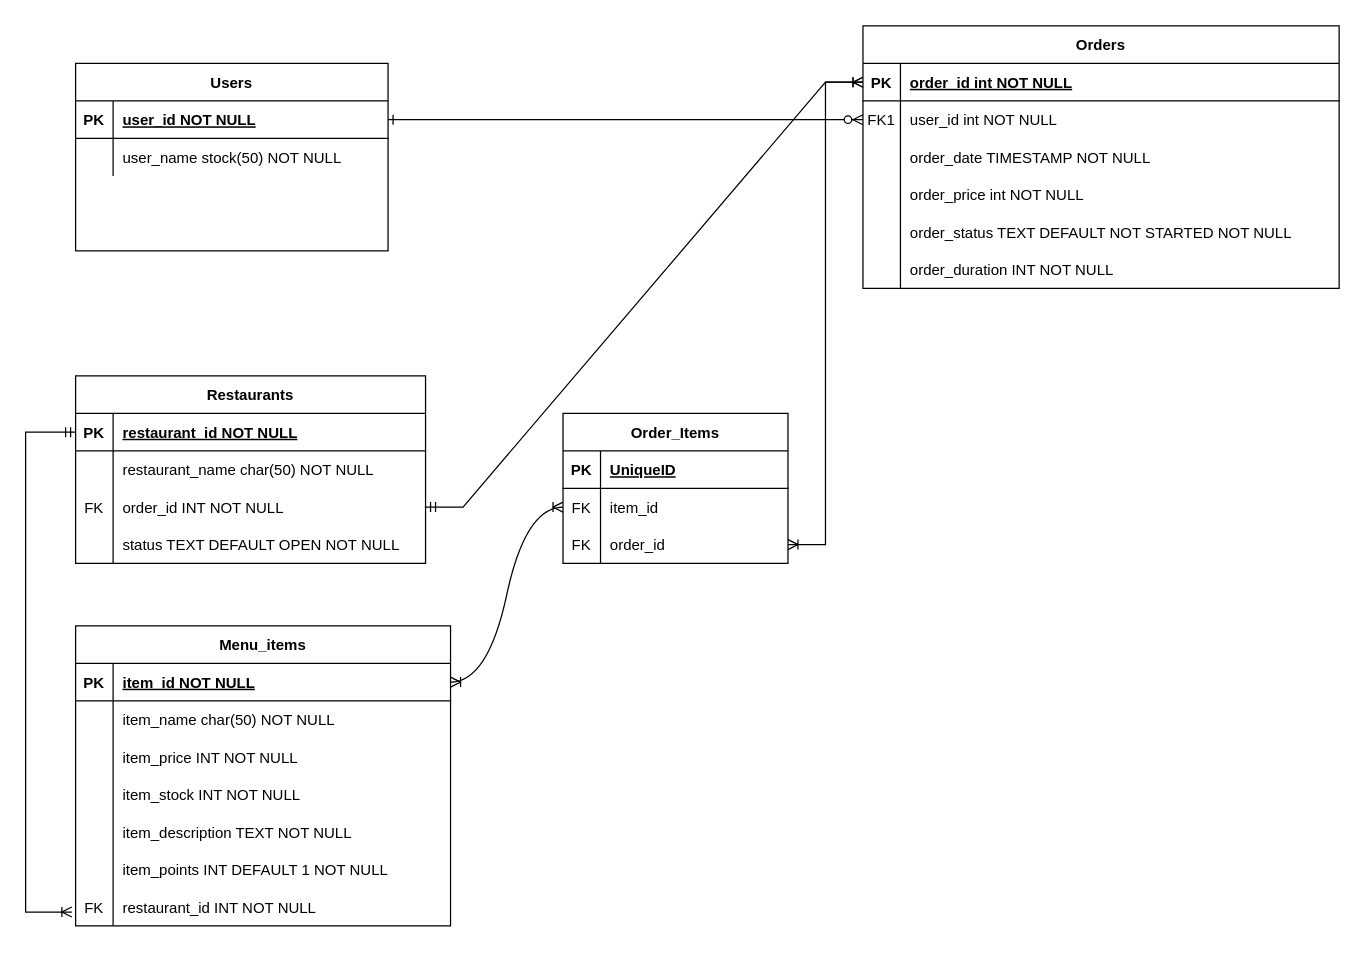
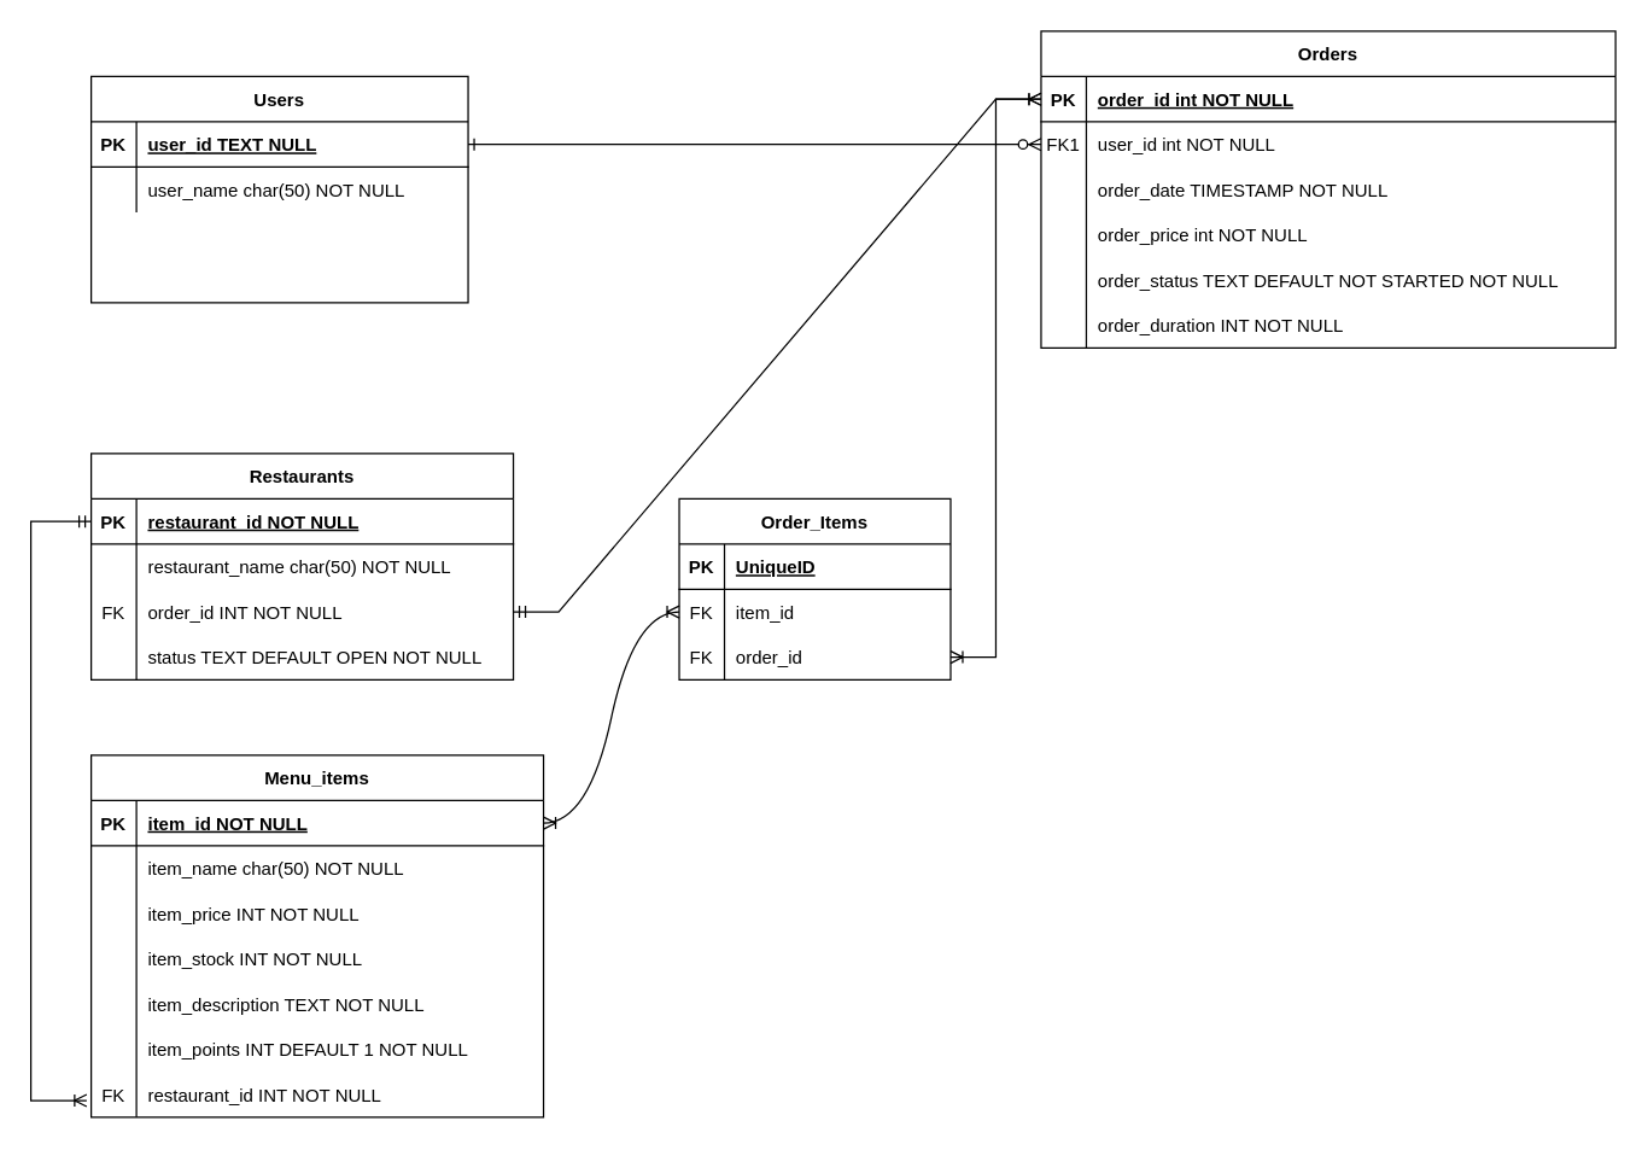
- <mxCell id="25" value="user_id NOT NULL" style="shape=partialRectangle;overflow=hidden;connectable=0;fillColor=none;top=0;left=0;bottom=0;right=0;align=left;spacingLeft=6;fontStyle=5;" parent="23" vertex="1"><mxGeometry x="30" width="220" height="30" as="geometry"><mxRectangle width="220" height="30" as="alternateBounds" /></mxGeometry></mxCell>
+ <mxCell id="25" value="user_id TEXT NULL" style="shape=partialRectangle;overflow=hidden;connectable=0;fillColor=none;top=0;left=0;bottom=0;right=0;align=left;spacingLeft=6;fontStyle=5;" parent="23" vertex="1"><mxGeometry x="30" width="220" height="30" as="geometry"><mxRectangle width="220" height="30" as="alternateBounds" /></mxGeometry></mxCell>
- <mxCell id="28" value="user_name stock(50) NOT NULL" style="shape=partialRectangle;overflow=hidden;connectable=0;fillColor=none;top=0;left=0;bottom=0;right=0;align=left;spacingLeft=6;" parent="26" vertex="1"><mxGeometry x="30" width="220" height="30" as="geometry"><mxRectangle width="220" height="30" as="alternateBounds" /></mxGeometry></mxCell>
+ <mxCell id="28" value="user_name char(50) NOT NULL" style="shape=partialRectangle;overflow=hidden;connectable=0;fillColor=none;top=0;left=0;bottom=0;right=0;align=left;spacingLeft=6;" parent="26" vertex="1"><mxGeometry x="30" width="220" height="30" as="geometry"><mxRectangle width="220" height="30" as="alternateBounds" /></mxGeometry></mxCell>
